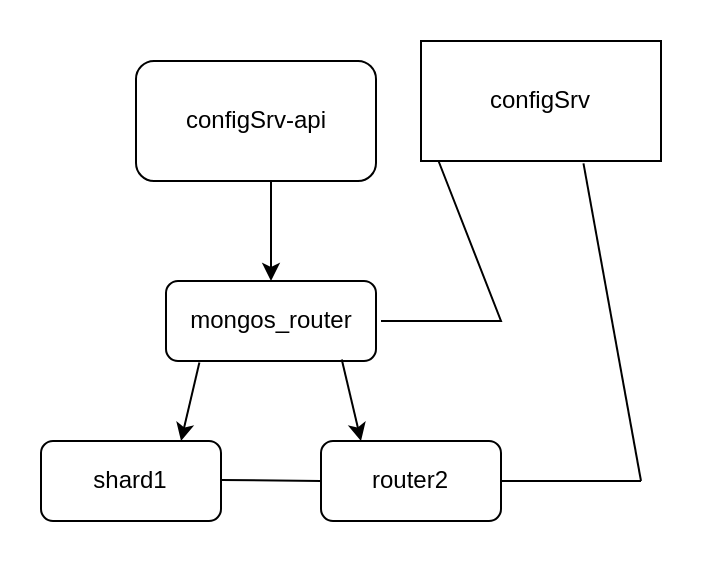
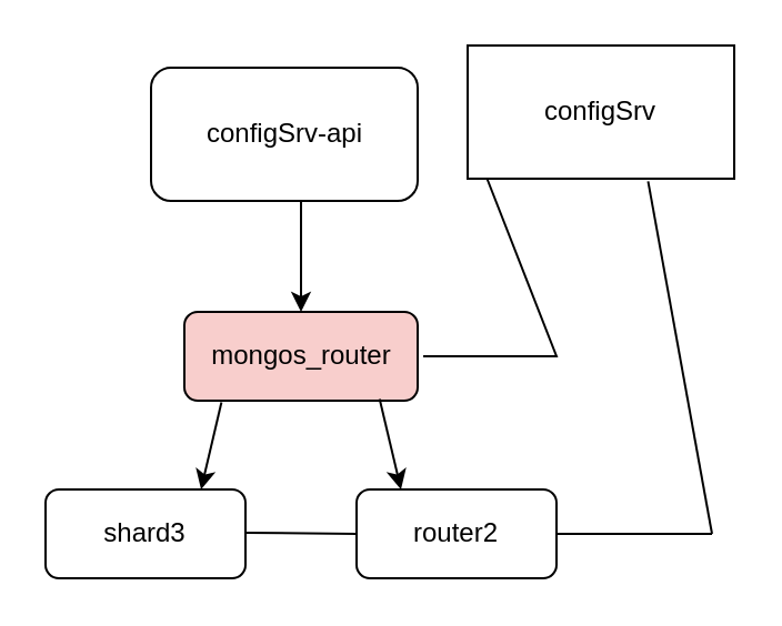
- <mxCell id="4" value="mongos_router" style="rounded=1;whiteSpace=wrap;html=1;" parent="1" vertex="1"><mxGeometry x="82.5" y="140" width="105" height="40" as="geometry" /></mxCell>
+ <mxCell id="4" value="mongos_router" style="rounded=1;whiteSpace=wrap;html=1;fillColor=#f8cecc;" parent="1" vertex="1"><mxGeometry x="82.5" y="140" width="105" height="40" as="geometry" /></mxCell>
- <mxCell id="7" value="shard1" style="rounded=1;whiteSpace=wrap;html=1;" parent="1" vertex="1"><mxGeometry x="20" y="220" width="90" height="40" as="geometry" /></mxCell>
+ <mxCell id="7" value="shard3" style="rounded=1;whiteSpace=wrap;html=1;" parent="1" vertex="1"><mxGeometry x="20" y="220" width="90" height="40" as="geometry" /></mxCell>
